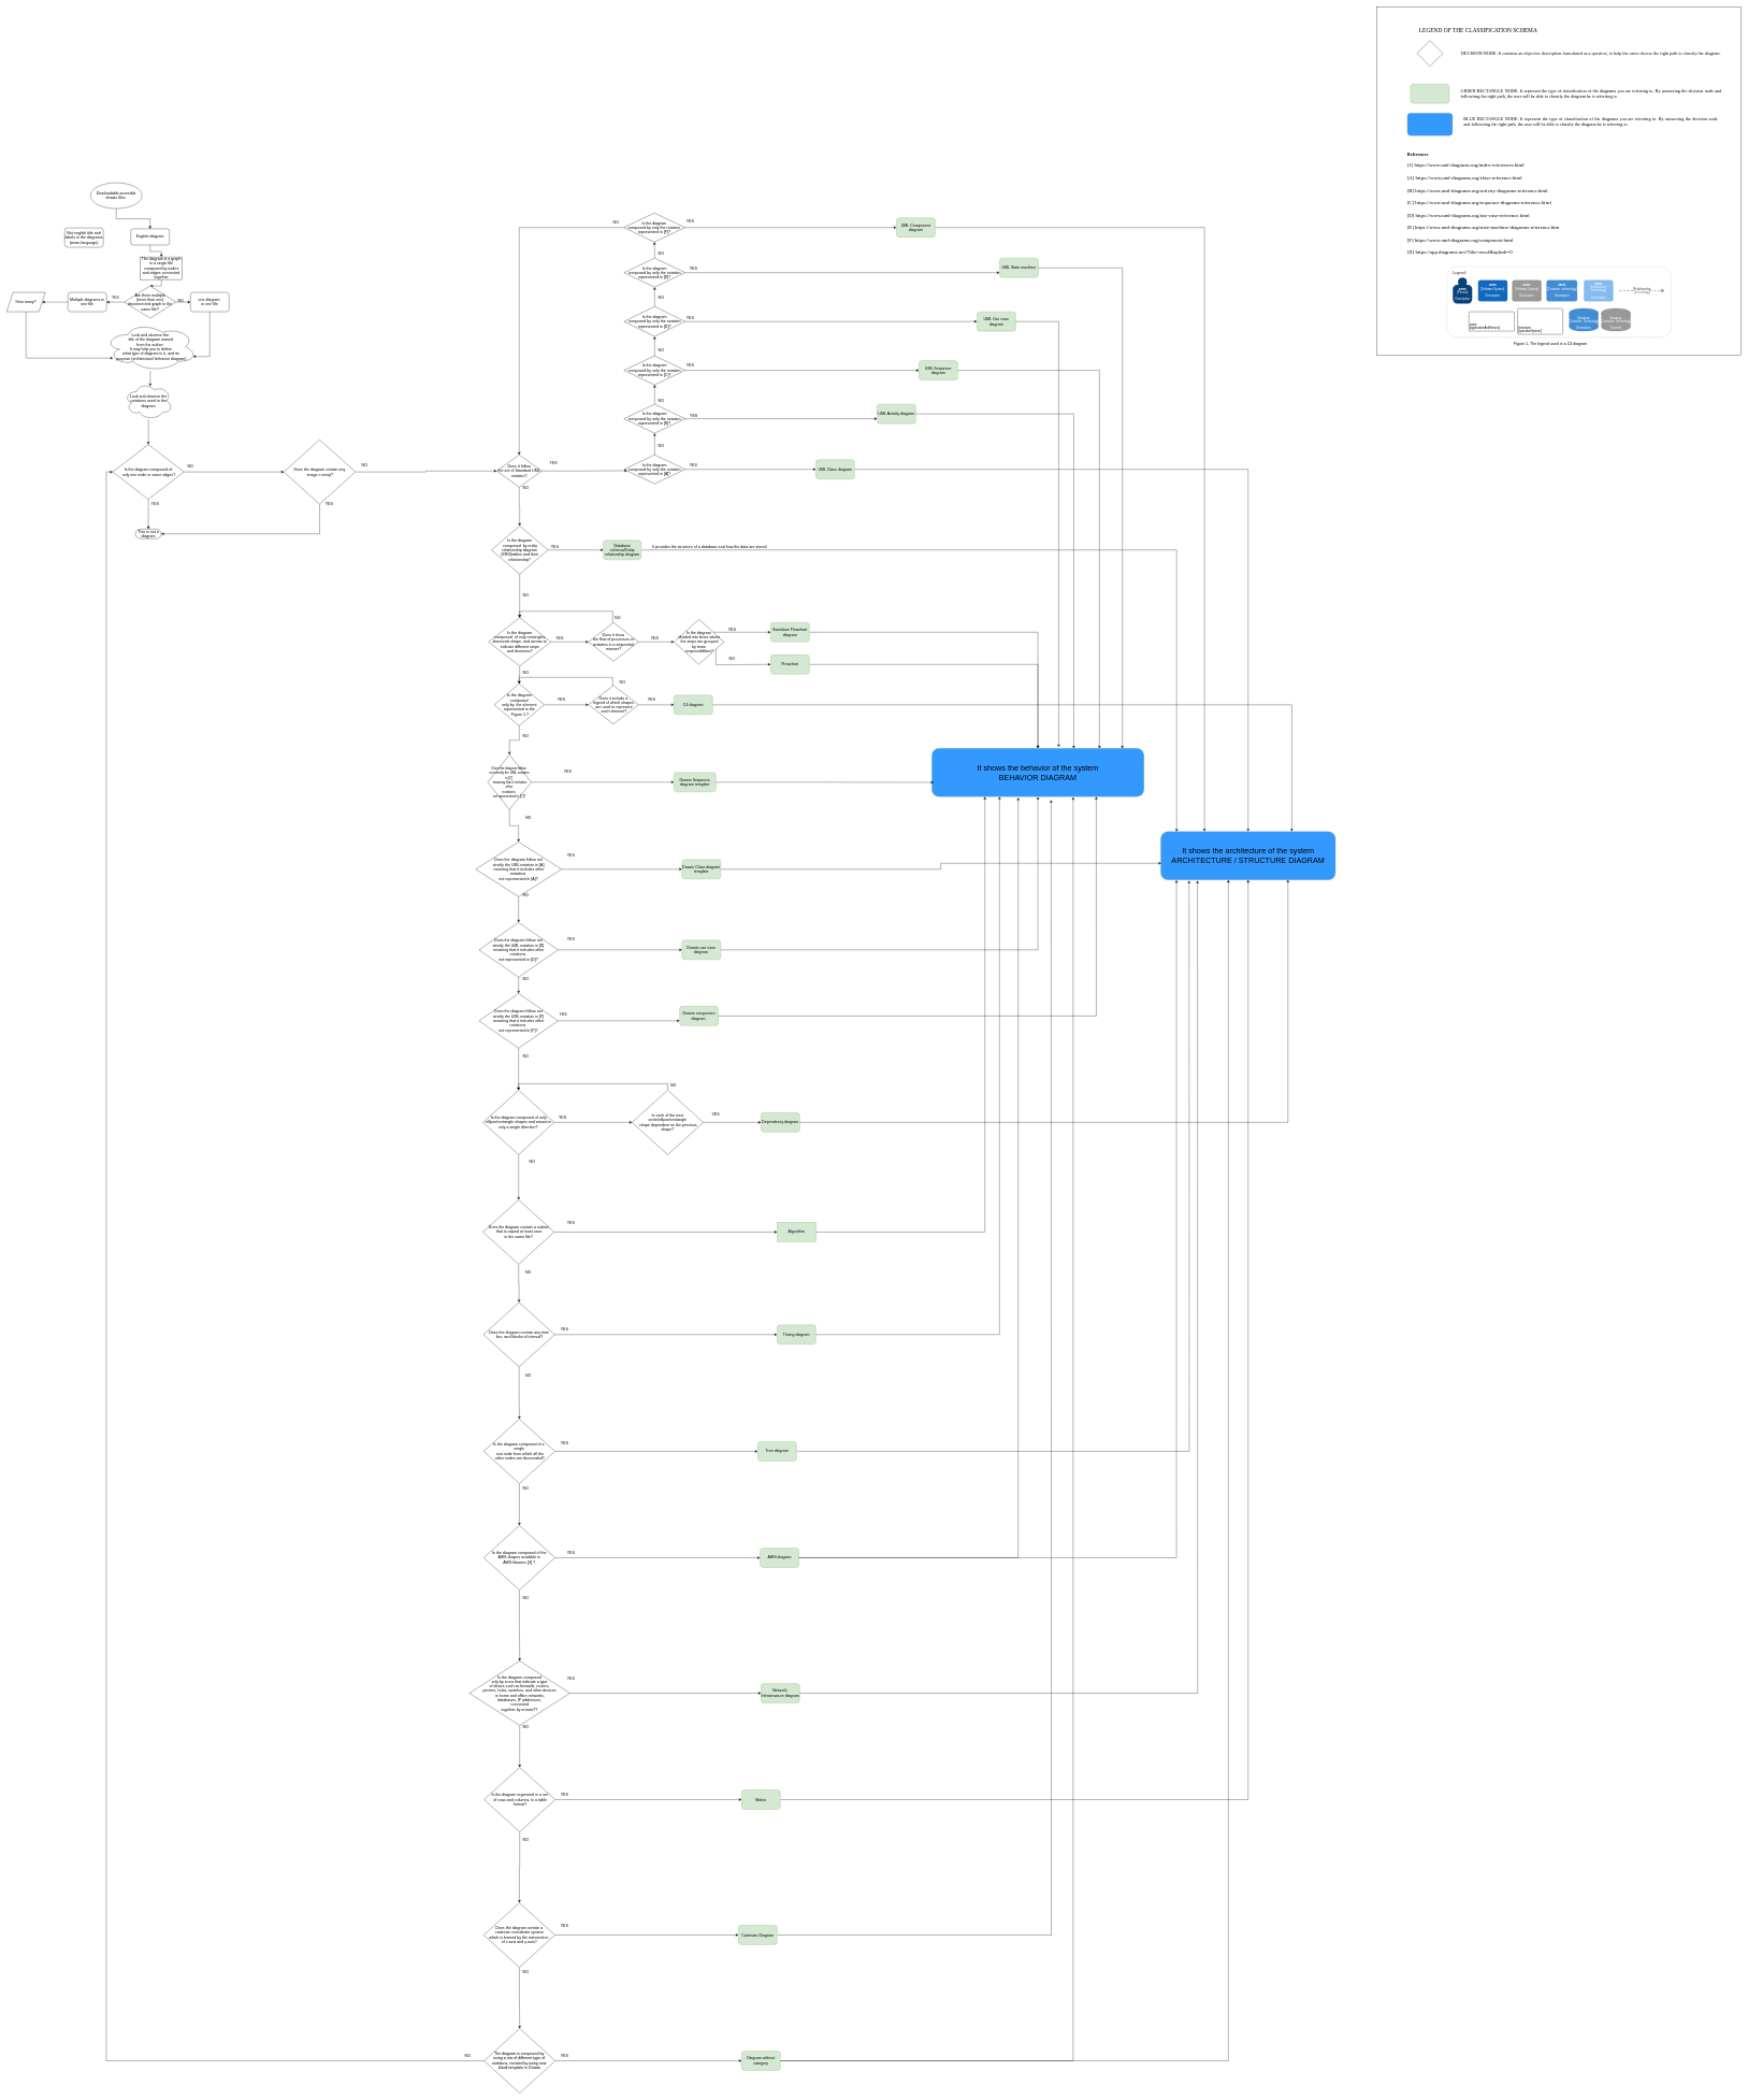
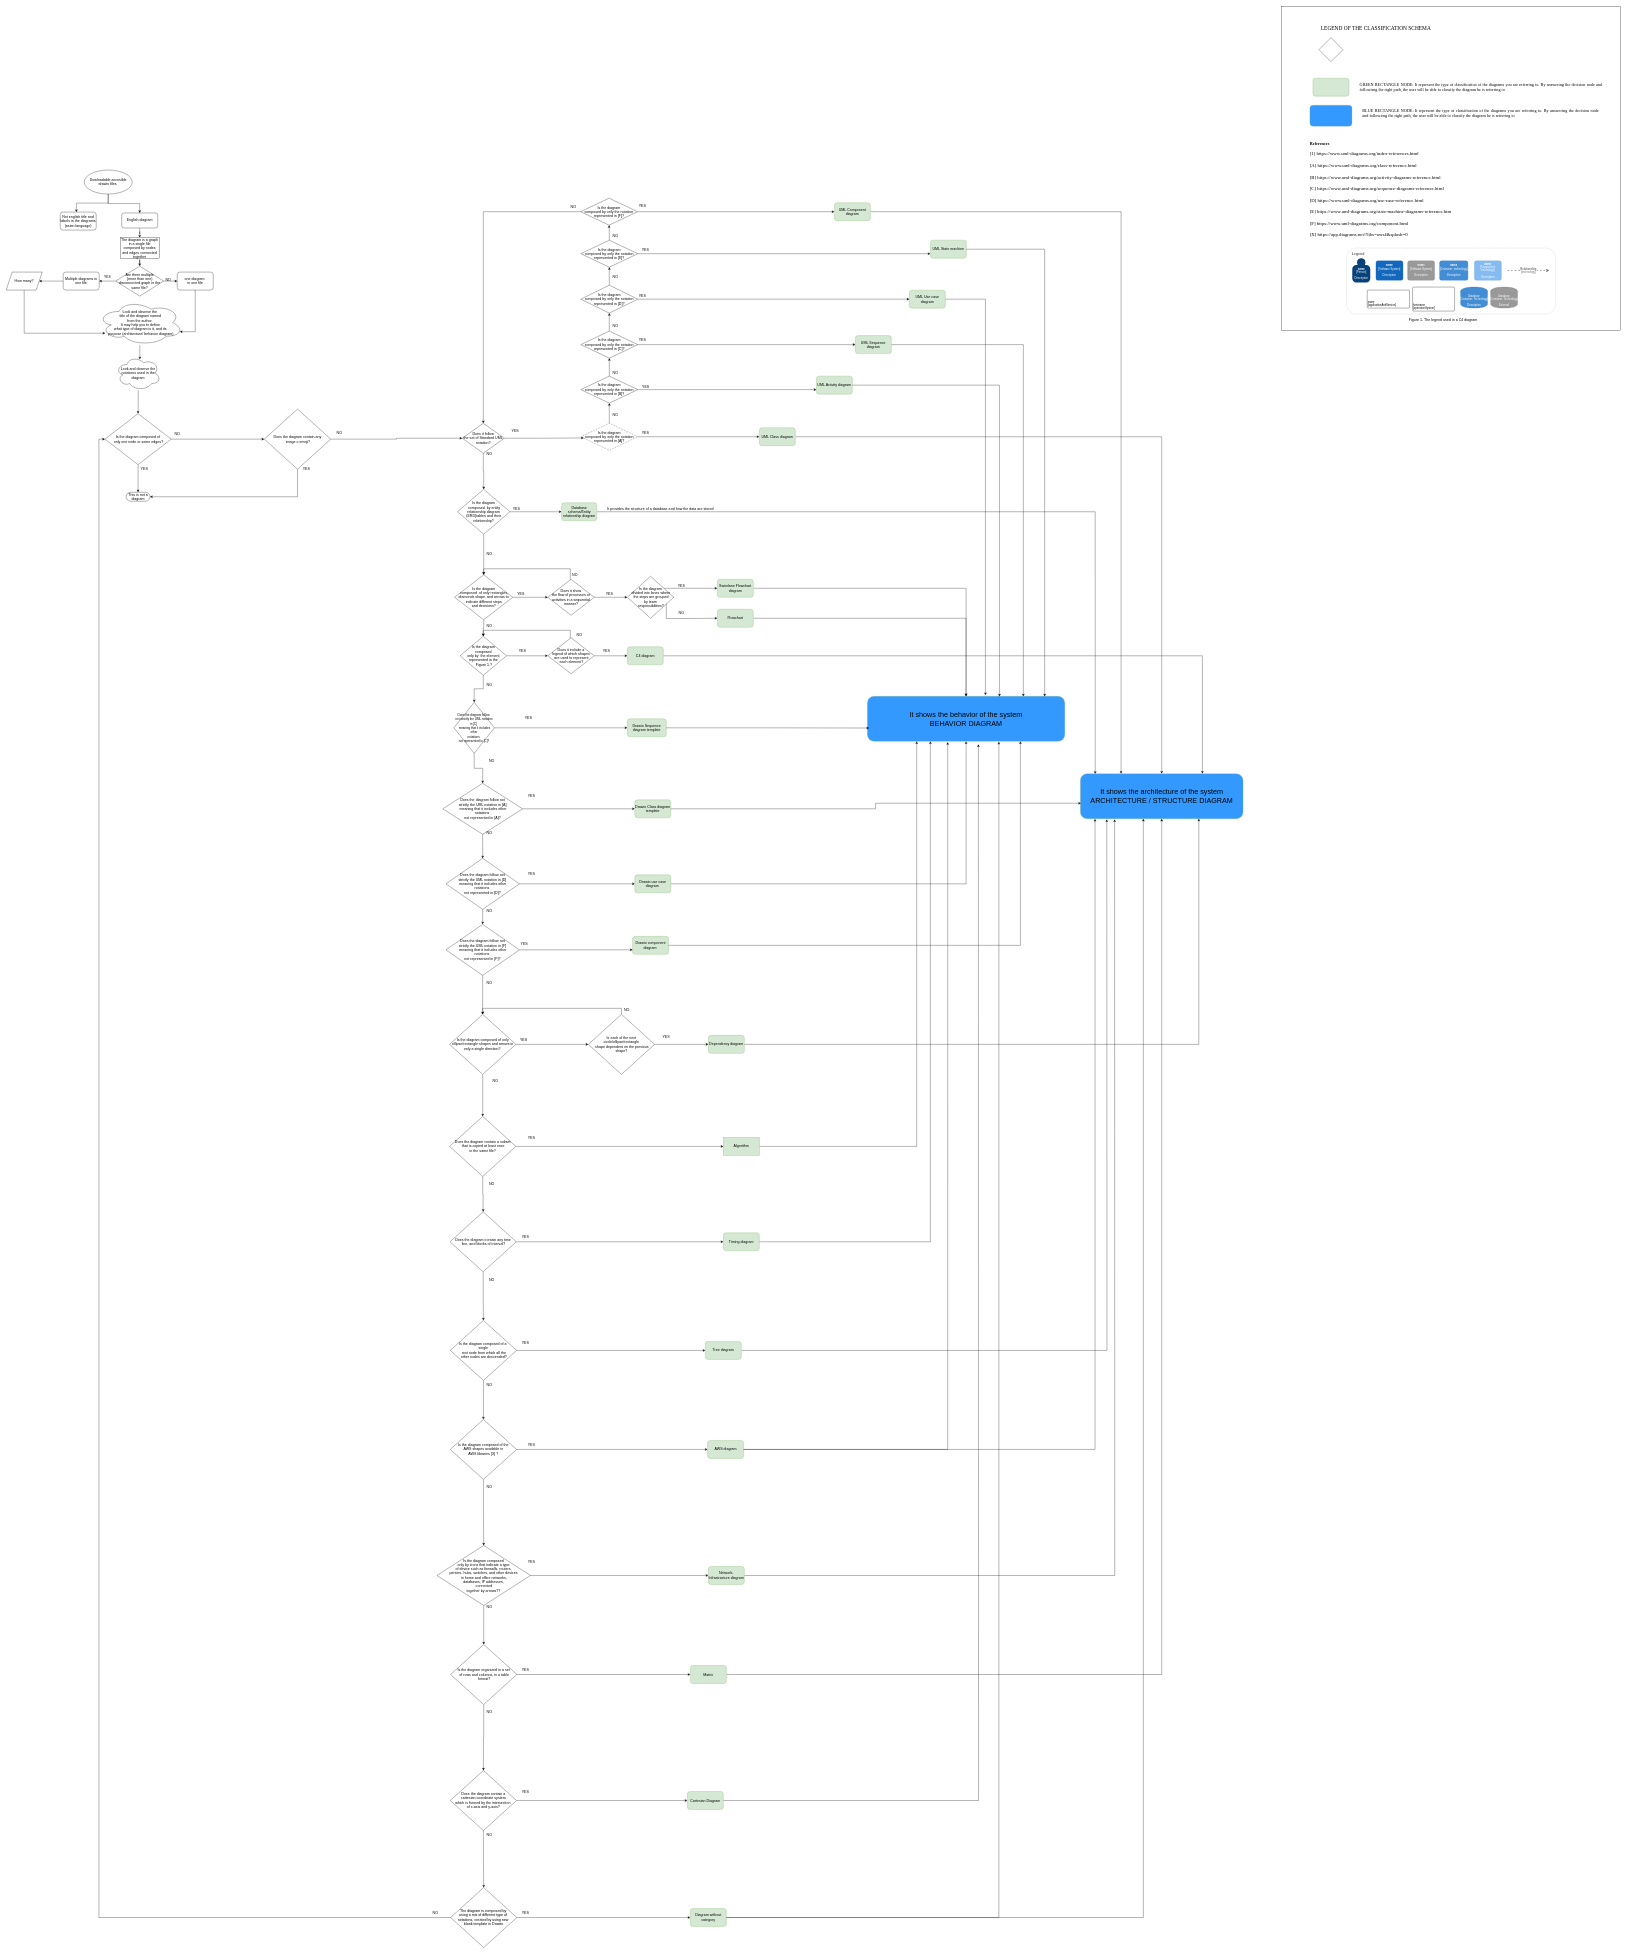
- <mxCell id="241" value="&lt;div style=&quot;text-align: justify;&quot;&gt;&lt;font face=&quot;Times New Roman&quot; style=&quot;font-size: 14px;&quot;&gt;&lt;span style=&quot;background-color: initial;&quot;&gt;DECISION NODE:&amp;nbsp;&lt;/span&gt;&lt;span style=&quot;background-color: initial;&quot; id=&quot;docs-internal-guid-c53fe905-7fff-42df-3a7a-793209fcedb1&quot;&gt;&lt;span style=&quot;color: rgb(13, 13, 13); background-color: rgb(255, 255, 255); font-variant-numeric: normal; font-variant-east-asian: normal; font-variant-alternates: normal; font-variant-position: normal; vertical-align: baseline; white-space-collapse: preserve;&quot;&gt;It contains an objective description formulated as a question, to help the users choose the right path to classify the diagram.&lt;/span&gt;&lt;/span&gt;&lt;/font&gt;&lt;/div&gt;" style="text;html=1;align=center;verticalAlign=middle;whiteSpace=wrap;rounded=0;" vertex="1" parent="1"><mxGeometry x="4530" y="150" width="810" height="30" as="geometry" /></mxCell>
+ <mxCell id="2" style="edgeStyle=orthogonalEdgeStyle;rounded=0;orthogonalLoop=1;jettySize=auto;html=1;entryX=0.45;entryY=0;entryDx=0;entryDy=0;entryPerimeter=0;" parent="1" source="4" target="5" edge="1"><mxGeometry relative="1" as="geometry" /></mxCell>
- <mxCell id="19" value="The diagram is a graph in a single file composed by nodes and edges connected together" style="rounded=0;whiteSpace=wrap;html=1;fillColor=#FFFFFF;" parent="1" vertex="1"><mxGeometry x="435" y="796.25" width="130" height="70" as="geometry" /></mxCell>
+ <mxCell id="19" value="The diagram is a graph in a single file composed by nodes and edges connected together" style="rounded=0;whiteSpace=wrap;html=1;fillColor=#FFFFFF;" parent="1" vertex="1"><mxGeometry x="400" y="791.25" width="130" height="70" as="geometry" /></mxCell>
- <mxCell id="30" value="Is the diagram &lt;br&gt;composed by only the notation &lt;br&gt;represented in [A]?" style="rhombus;whiteSpace=wrap;html=1;" parent="1" vertex="1"><mxGeometry x="1935" y="1410" width="190" height="90" as="geometry" /></mxCell>
+ <mxCell id="30" value="Is the diagram &lt;br&gt;composed by only the notation &lt;br&gt;represented in [A]?" style="rhombus;whiteSpace=wrap;html=1;dashed=1;" parent="1" vertex="1"><mxGeometry x="1935" y="1410" width="190" height="90" as="geometry" /></mxCell>
